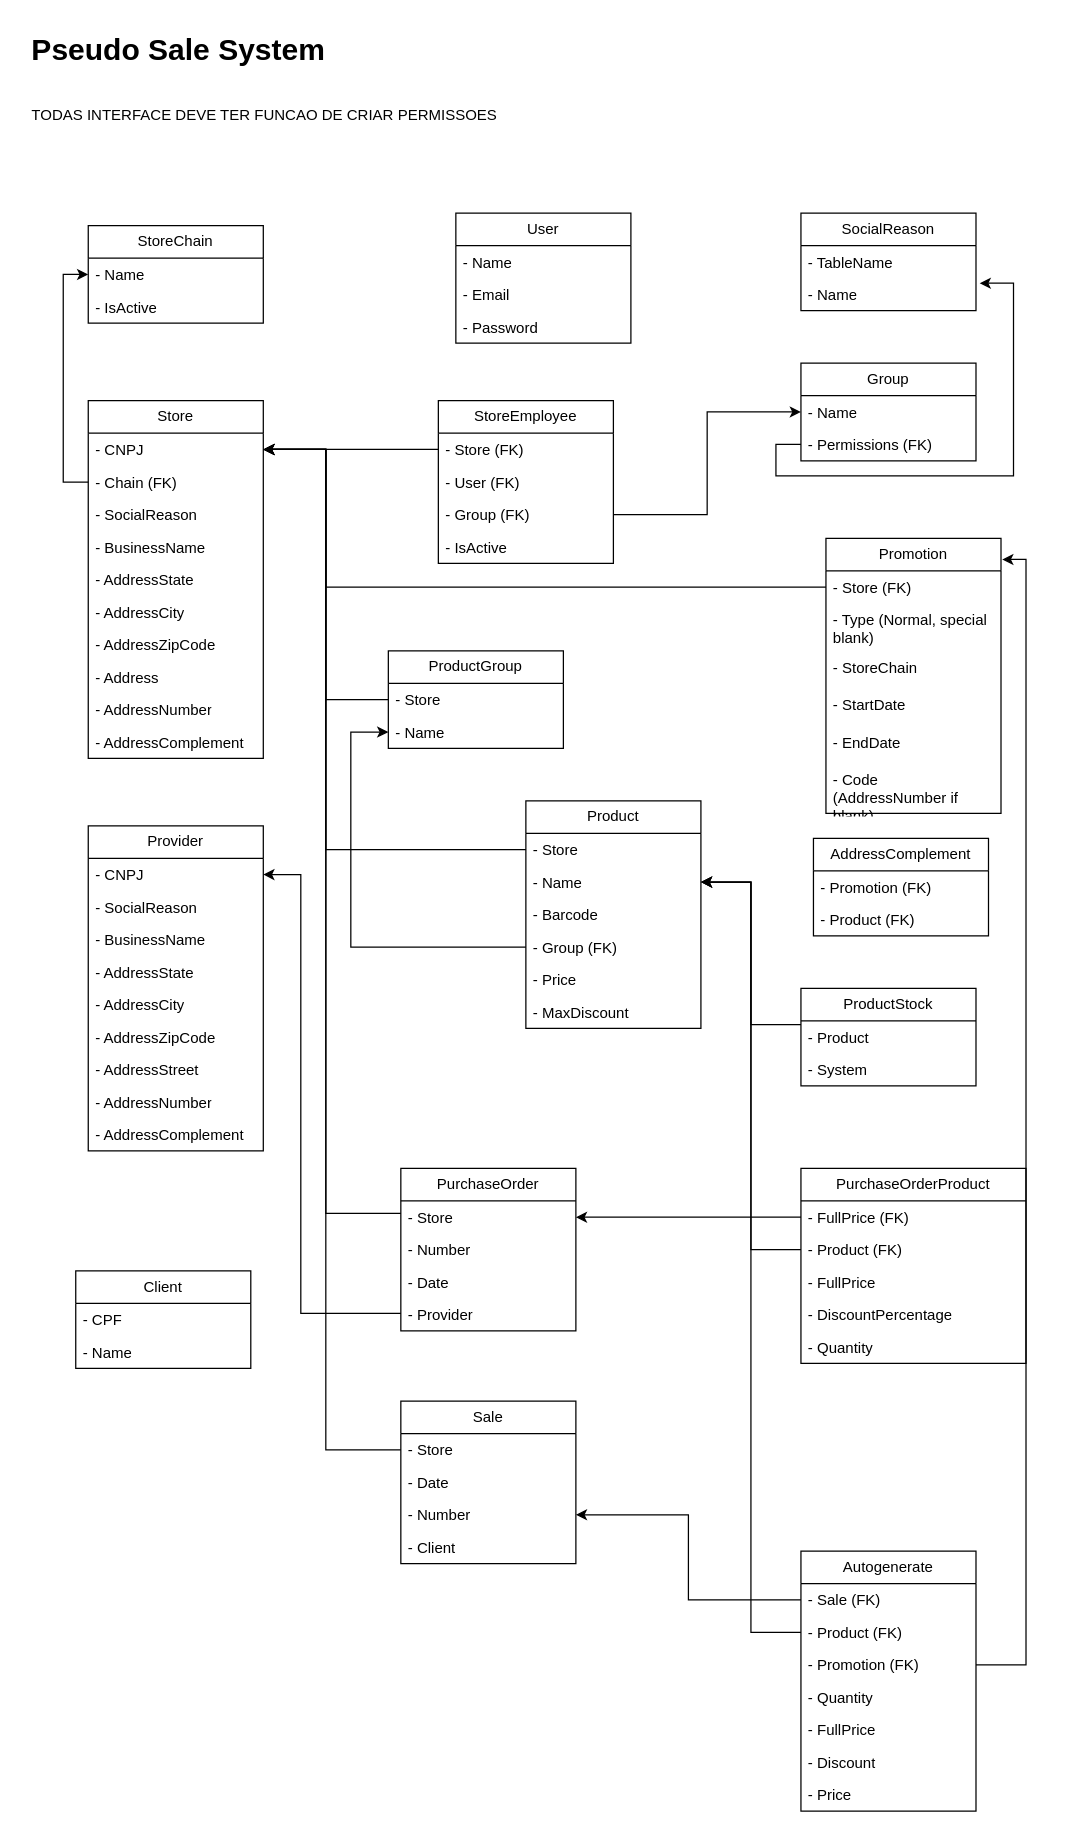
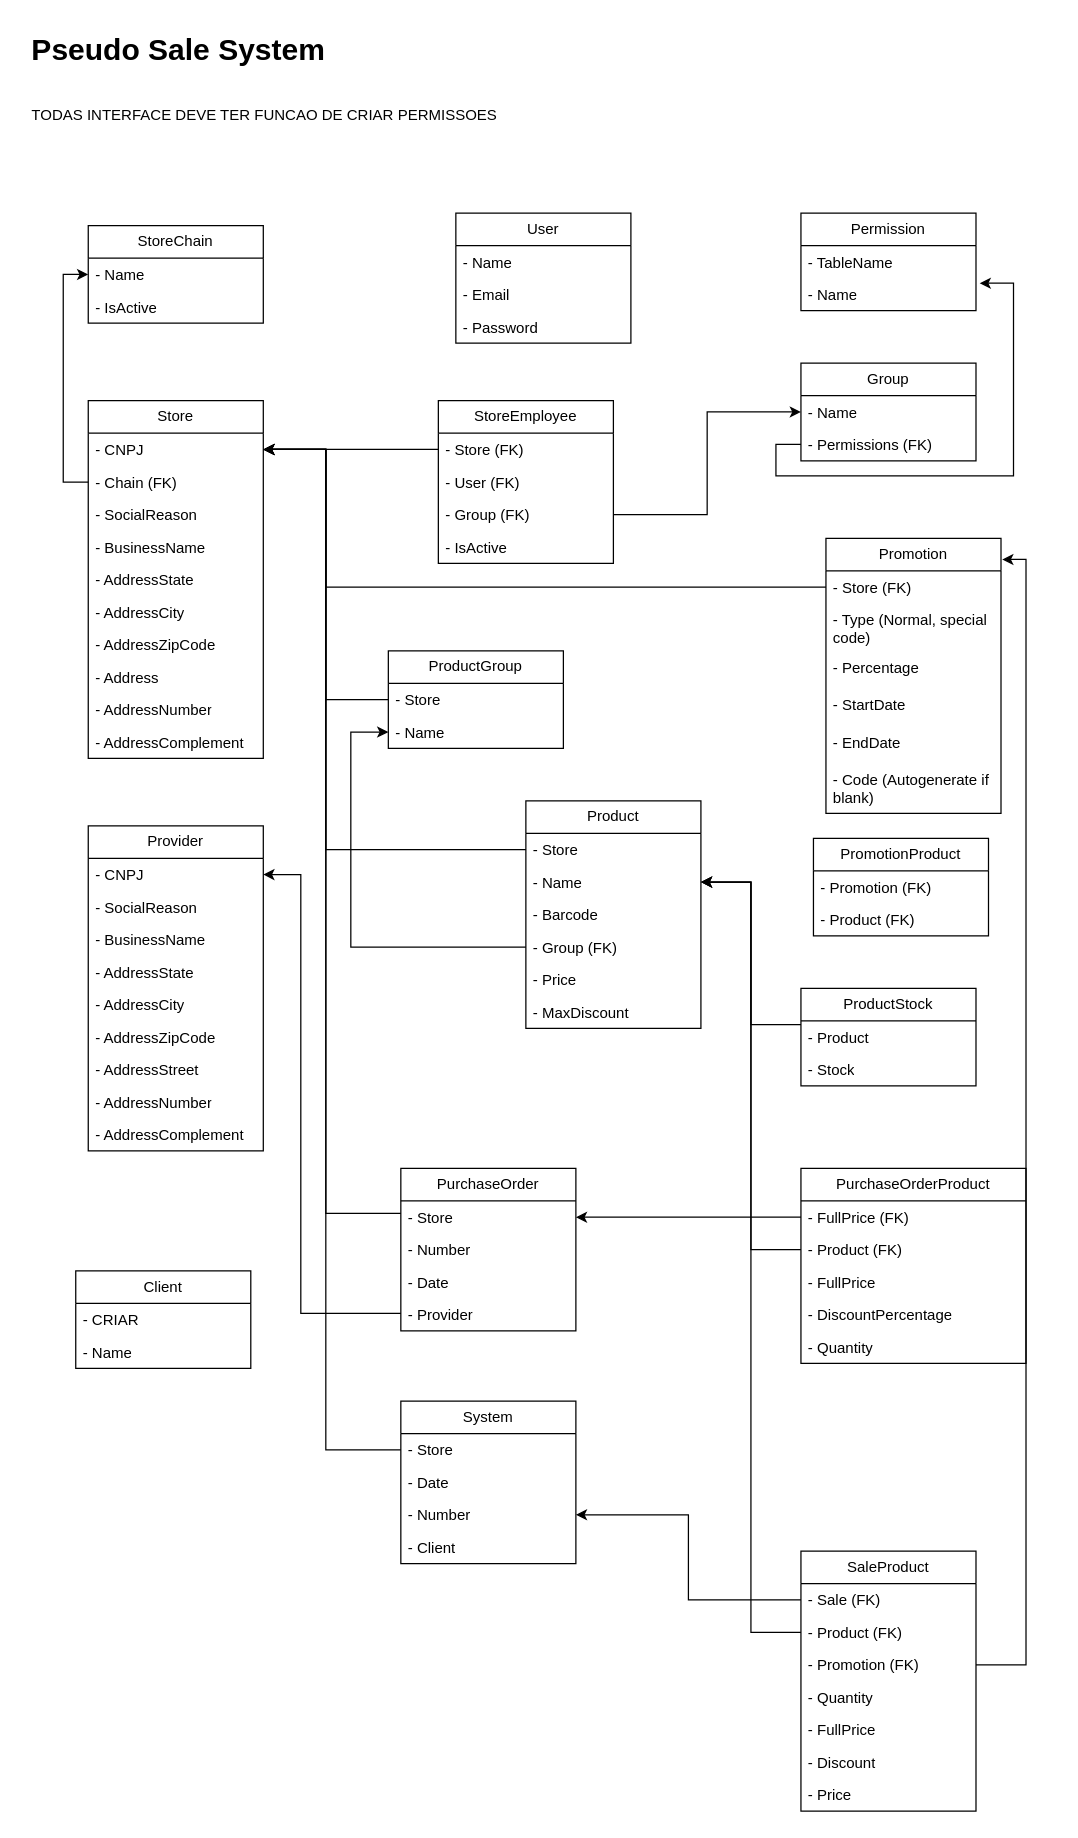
- <mxCell id="34" value="SocialReason" style="swimlane;fontStyle=0;childLayout=stackLayout;horizontal=1;startSize=26;fillColor=none;horizontalStack=0;resizeParent=1;resizeParentMax=0;resizeLast=0;collapsible=1;marginBottom=0;whiteSpace=wrap;html=1;" parent="1" vertex="1"><mxGeometry x="640" y="170" width="140" height="78" as="geometry" /></mxCell>
+ <mxCell id="34" value="Permission" style="swimlane;fontStyle=0;childLayout=stackLayout;horizontal=1;startSize=26;fillColor=none;horizontalStack=0;resizeParent=1;resizeParentMax=0;resizeLast=0;collapsible=1;marginBottom=0;whiteSpace=wrap;html=1;" parent="1" vertex="1"><mxGeometry x="640" y="170" width="140" height="78" as="geometry" /></mxCell>
- <mxCell id="79" value="- Type (Normal, special blank)" style="text;strokeColor=none;fillColor=none;align=left;verticalAlign=top;spacingLeft=4;spacingRight=4;overflow=hidden;rotatable=0;points=[[0,0.5],[1,0.5]];portConstraint=eastwest;whiteSpace=wrap;html=1;" parent="77" vertex="1"><mxGeometry y="52" width="140" height="38" as="geometry" /></mxCell>
+ <mxCell id="79" value="- Type (Normal, special code)" style="text;strokeColor=none;fillColor=none;align=left;verticalAlign=top;spacingLeft=4;spacingRight=4;overflow=hidden;rotatable=0;points=[[0,0.5],[1,0.5]];portConstraint=eastwest;whiteSpace=wrap;html=1;" parent="77" vertex="1"><mxGeometry y="52" width="140" height="38" as="geometry" /></mxCell>
- <mxCell id="80" value="- StoreChain" style="text;strokeColor=none;fillColor=none;align=left;verticalAlign=top;spacingLeft=4;spacingRight=4;overflow=hidden;rotatable=0;points=[[0,0.5],[1,0.5]];portConstraint=eastwest;whiteSpace=wrap;html=1;" parent="77" vertex="1"><mxGeometry y="90" width="140" height="30" as="geometry" /></mxCell>
+ <mxCell id="80" value="- Percentage" style="text;strokeColor=none;fillColor=none;align=left;verticalAlign=top;spacingLeft=4;spacingRight=4;overflow=hidden;rotatable=0;points=[[0,0.5],[1,0.5]];portConstraint=eastwest;whiteSpace=wrap;html=1;" parent="77" vertex="1"><mxGeometry y="90" width="140" height="30" as="geometry" /></mxCell>
- <mxCell id="83" value="- Code (AddressNumber if blank)" style="text;strokeColor=none;fillColor=none;align=left;verticalAlign=top;spacingLeft=4;spacingRight=4;overflow=hidden;rotatable=0;points=[[0,0.5],[1,0.5]];portConstraint=eastwest;whiteSpace=wrap;html=1;" parent="77" vertex="1"><mxGeometry y="180" width="140" height="40" as="geometry" /></mxCell>
+ <mxCell id="83" value="- Code (Autogenerate if blank)" style="text;strokeColor=none;fillColor=none;align=left;verticalAlign=top;spacingLeft=4;spacingRight=4;overflow=hidden;rotatable=0;points=[[0,0.5],[1,0.5]];portConstraint=eastwest;whiteSpace=wrap;html=1;" parent="77" vertex="1"><mxGeometry y="180" width="140" height="40" as="geometry" /></mxCell>
- <mxCell id="106" value="AddressComplement" style="swimlane;fontStyle=0;childLayout=stackLayout;horizontal=1;startSize=26;fillColor=none;horizontalStack=0;resizeParent=1;resizeParentMax=0;resizeLast=0;collapsible=1;marginBottom=0;whiteSpace=wrap;html=1;" vertex="1" parent="1"><mxGeometry x="650" y="670" width="140" height="78" as="geometry" /></mxCell>
+ <mxCell id="106" value="PromotionProduct" style="swimlane;fontStyle=0;childLayout=stackLayout;horizontal=1;startSize=26;fillColor=none;horizontalStack=0;resizeParent=1;resizeParentMax=0;resizeLast=0;collapsible=1;marginBottom=0;whiteSpace=wrap;html=1;" vertex="1" parent="1"><mxGeometry x="650" y="670" width="140" height="78" as="geometry" /></mxCell>
- <mxCell id="47" value="- System" style="text;strokeColor=none;fillColor=none;align=left;verticalAlign=top;spacingLeft=4;spacingRight=4;overflow=hidden;rotatable=0;points=[[0,0.5],[1,0.5]];portConstraint=eastwest;whiteSpace=wrap;html=1;" parent="45" vertex="1"><mxGeometry y="52" width="140" height="26" as="geometry" /></mxCell>
+ <mxCell id="47" value="- Stock" style="text;strokeColor=none;fillColor=none;align=left;verticalAlign=top;spacingLeft=4;spacingRight=4;overflow=hidden;rotatable=0;points=[[0,0.5],[1,0.5]];portConstraint=eastwest;whiteSpace=wrap;html=1;" parent="45" vertex="1"><mxGeometry y="52" width="140" height="26" as="geometry" /></mxCell>
- <mxCell id="92" value="- CPF" style="text;strokeColor=none;fillColor=none;align=left;verticalAlign=top;spacingLeft=4;spacingRight=4;overflow=hidden;rotatable=0;points=[[0,0.5],[1,0.5]];portConstraint=eastwest;whiteSpace=wrap;html=1;" parent="91" vertex="1"><mxGeometry y="26" width="140" height="26" as="geometry" /></mxCell>
+ <mxCell id="92" value="- CRIAR" style="text;strokeColor=none;fillColor=none;align=left;verticalAlign=top;spacingLeft=4;spacingRight=4;overflow=hidden;rotatable=0;points=[[0,0.5],[1,0.5]];portConstraint=eastwest;whiteSpace=wrap;html=1;" parent="91" vertex="1"><mxGeometry y="26" width="140" height="26" as="geometry" /></mxCell>
- <mxCell id="85" value="Sale" style="swimlane;fontStyle=0;childLayout=stackLayout;horizontal=1;startSize=26;fillColor=none;horizontalStack=0;resizeParent=1;resizeParentMax=0;resizeLast=0;collapsible=1;marginBottom=0;whiteSpace=wrap;html=1;" parent="1" vertex="1"><mxGeometry x="320" y="1120" width="140" height="130" as="geometry" /></mxCell>
+ <mxCell id="85" value="System" style="swimlane;fontStyle=0;childLayout=stackLayout;horizontal=1;startSize=26;fillColor=none;horizontalStack=0;resizeParent=1;resizeParentMax=0;resizeLast=0;collapsible=1;marginBottom=0;whiteSpace=wrap;html=1;" parent="1" vertex="1"><mxGeometry x="320" y="1120" width="140" height="130" as="geometry" /></mxCell>
- <mxCell id="94" value="Autogenerate" style="swimlane;fontStyle=0;childLayout=stackLayout;horizontal=1;startSize=26;fillColor=none;horizontalStack=0;resizeParent=1;resizeParentMax=0;resizeLast=0;collapsible=1;marginBottom=0;whiteSpace=wrap;html=1;" parent="1" vertex="1"><mxGeometry x="640" y="1240" width="140" height="208" as="geometry" /></mxCell>
+ <mxCell id="94" value="SaleProduct" style="swimlane;fontStyle=0;childLayout=stackLayout;horizontal=1;startSize=26;fillColor=none;horizontalStack=0;resizeParent=1;resizeParentMax=0;resizeLast=0;collapsible=1;marginBottom=0;whiteSpace=wrap;html=1;" parent="1" vertex="1"><mxGeometry x="640" y="1240" width="140" height="208" as="geometry" /></mxCell>
